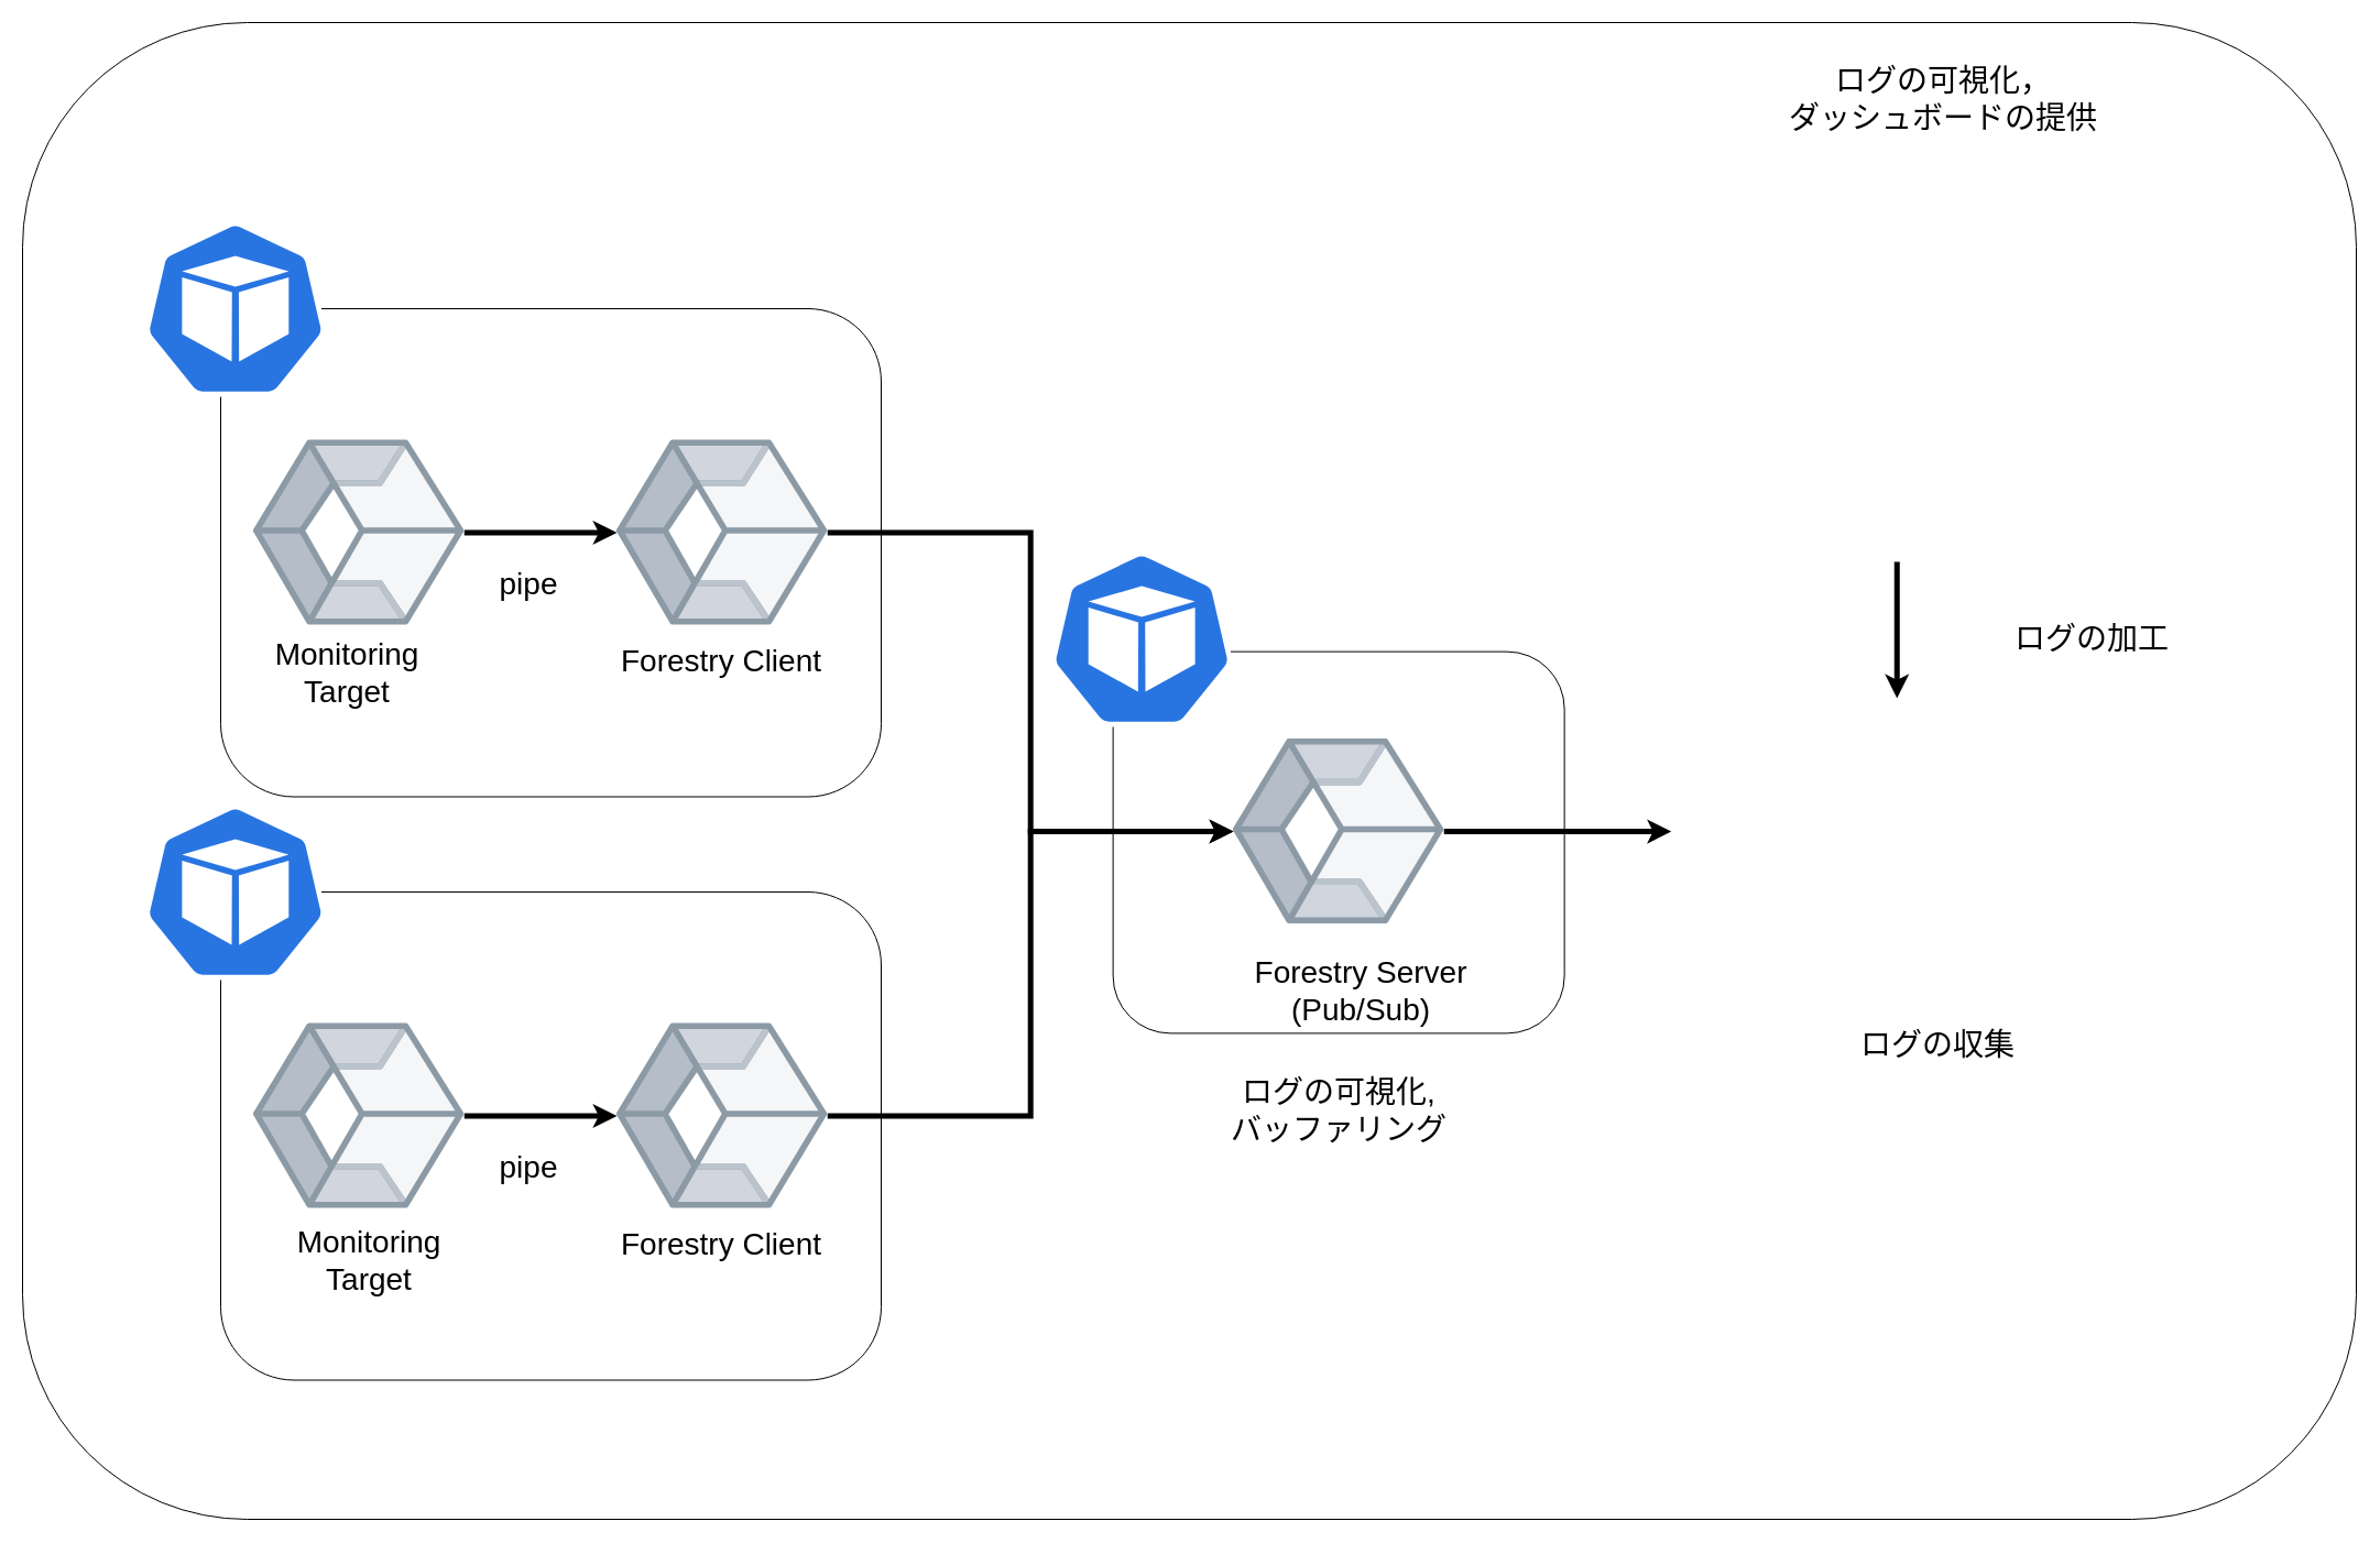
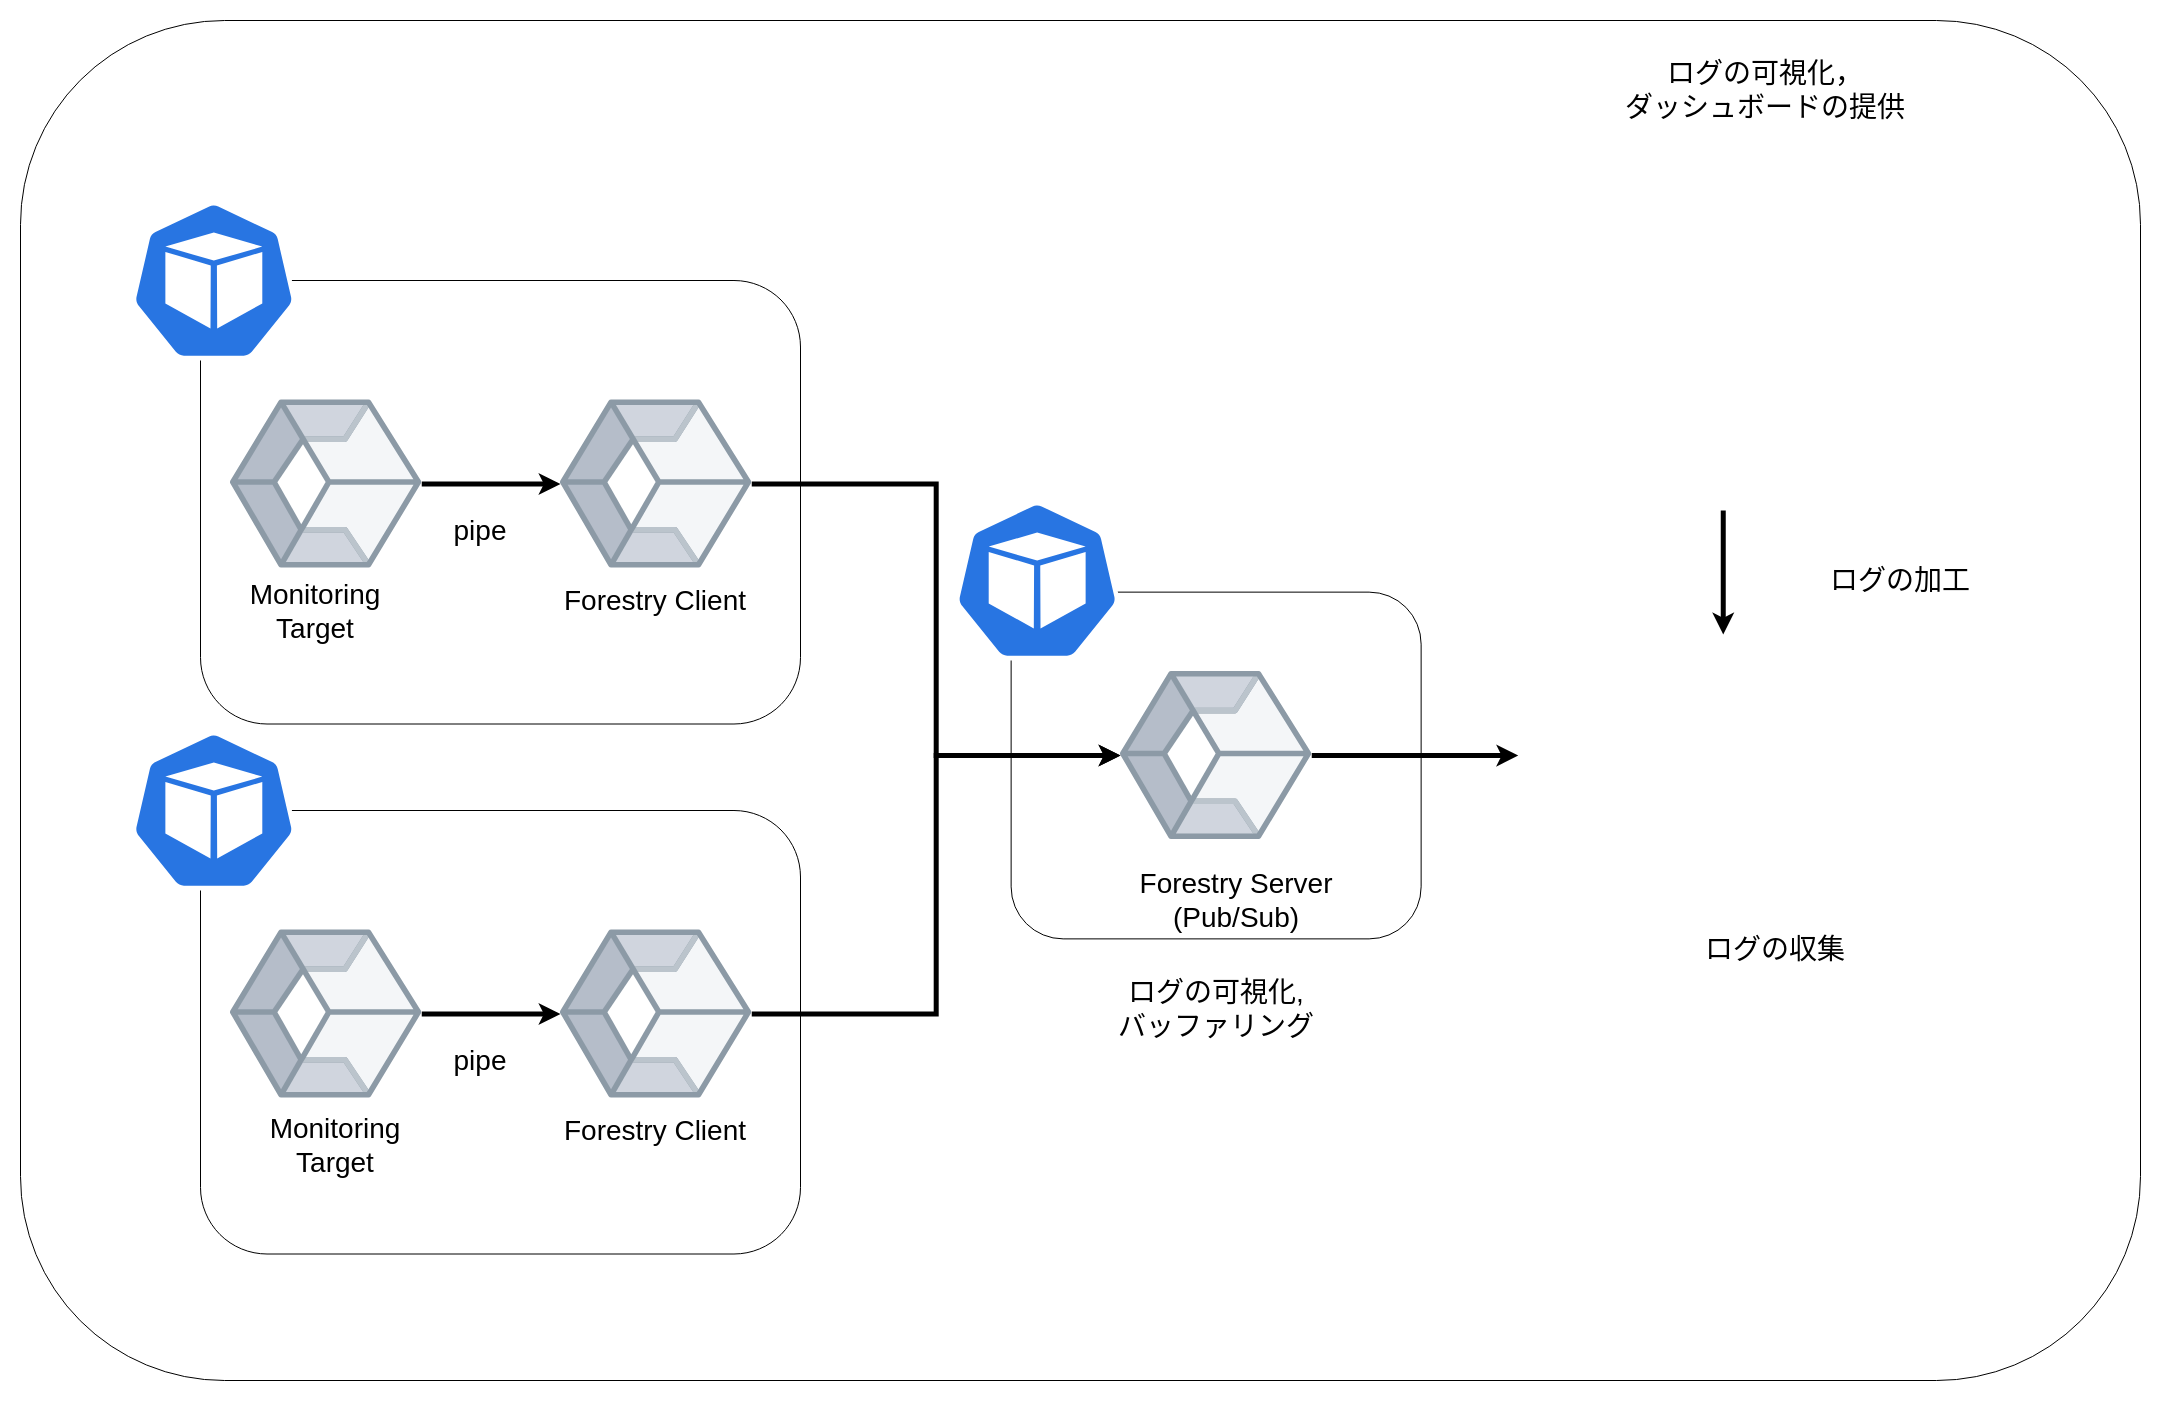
- <mxCell id="23" value="&lt;span style=&quot;font-size: 28px&quot;&gt;ログの収集&lt;br&gt;&lt;/span&gt;" style="text;html=1;strokeColor=none;fillColor=none;align=center;verticalAlign=middle;whiteSpace=wrap;rounded=0;shadow=0;" parent="1" vertex="1"><mxGeometry x="1630" y="928.5" width="260" height="40" as="geometry" /></mxCell>
+ <mxCell id="23" value="&lt;span style=&quot;font-size: 28px&quot;&gt;ログの収集&lt;br&gt;&lt;/span&gt;" style="text;html=1;strokeColor=none;fillColor=none;align=center;verticalAlign=middle;whiteSpace=wrap;rounded=0;shadow=0;" parent="1" vertex="1"><mxGeometry x="1645" y="928.5" width="260" height="40" as="geometry" /></mxCell>
